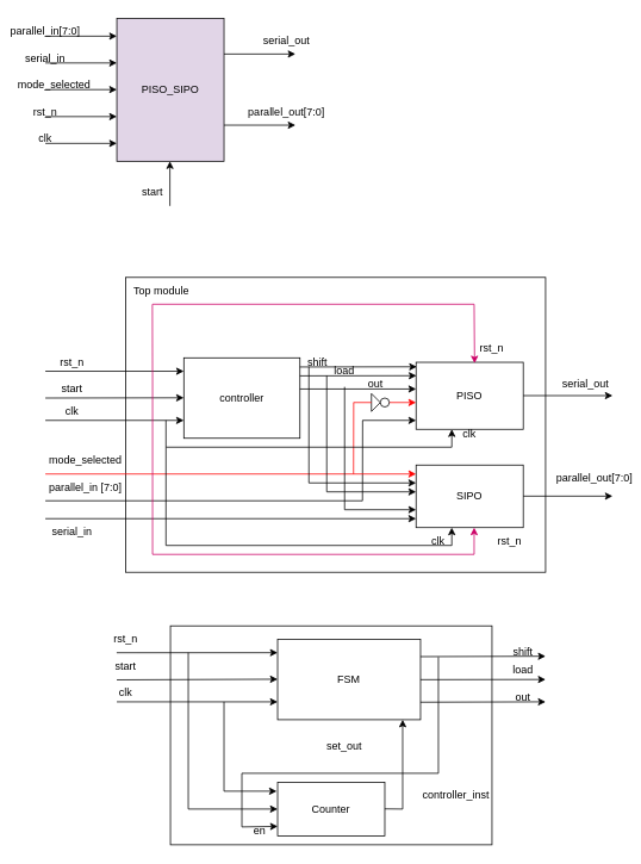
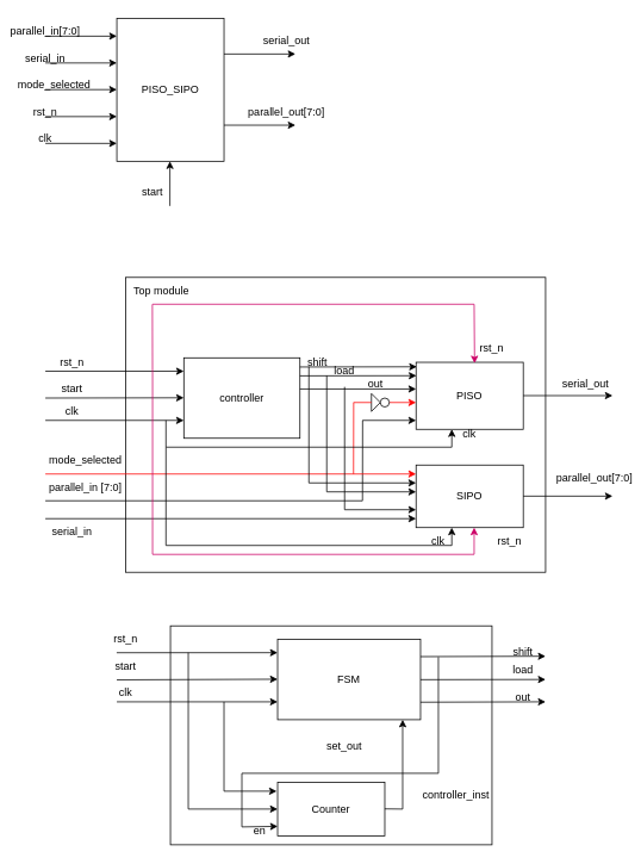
- <mxCell id="4" value="PISO_SIPO" style="rounded=0;whiteSpace=wrap;html=1;fillColor=#e1d5e7;" parent="1" vertex="1"><mxGeometry x="130" y="20" width="120" height="160" as="geometry" /></mxCell>
+ <mxCell id="4" value="PISO_SIPO" style="rounded=0;whiteSpace=wrap;html=1;" parent="1" vertex="1"><mxGeometry x="130" y="20" width="120" height="160" as="geometry" /></mxCell>
